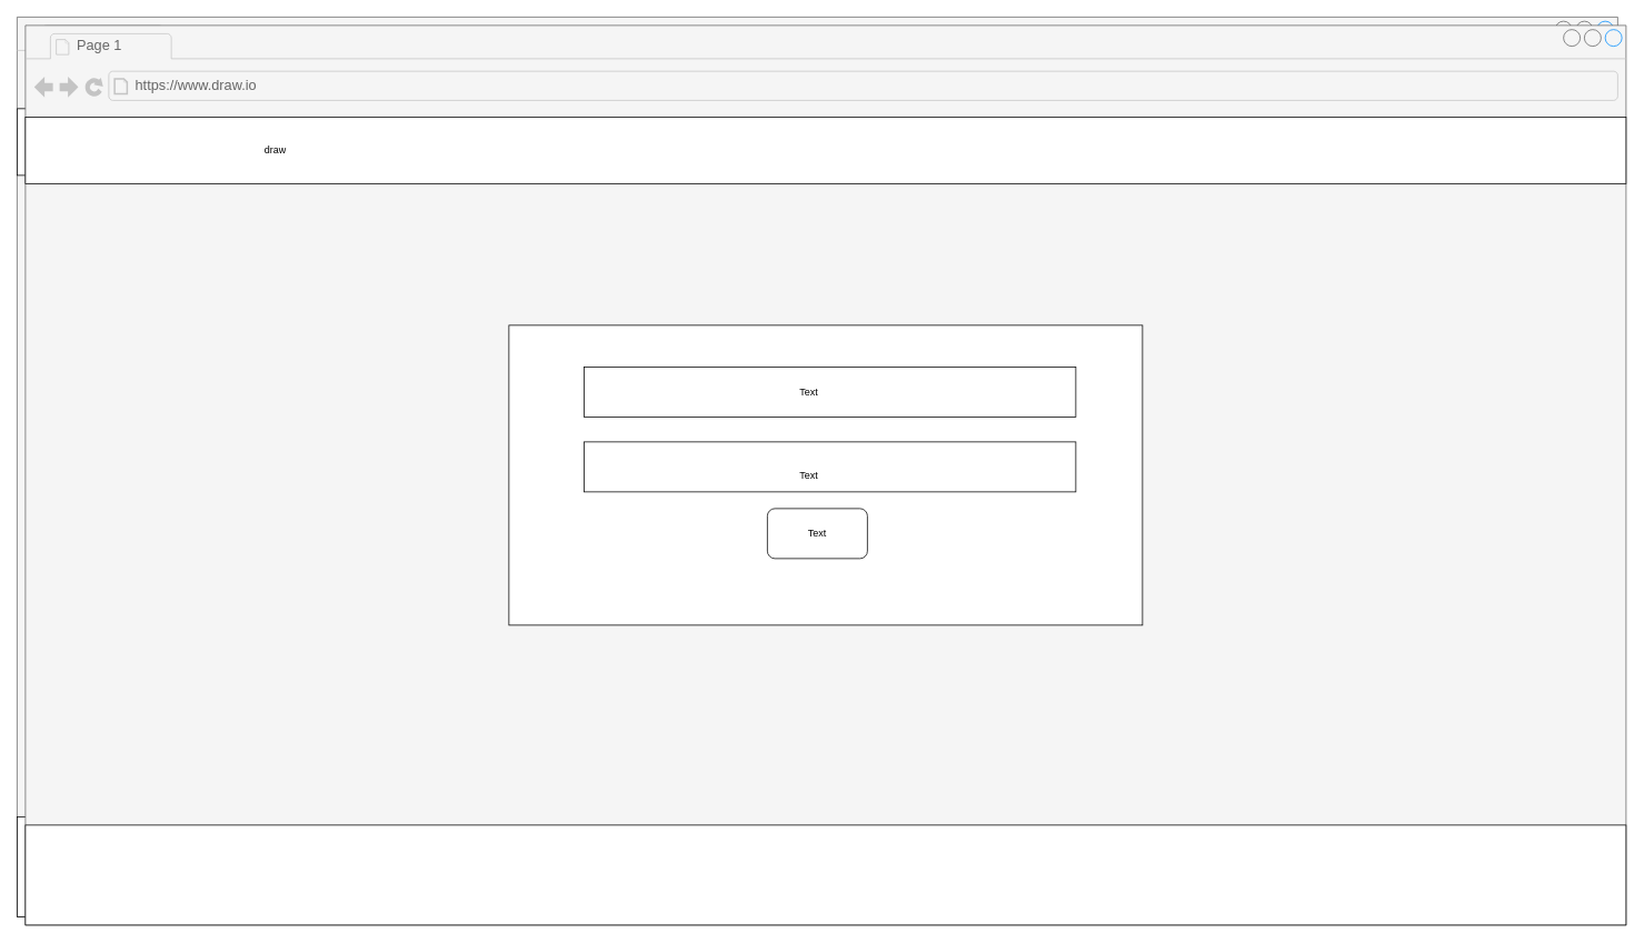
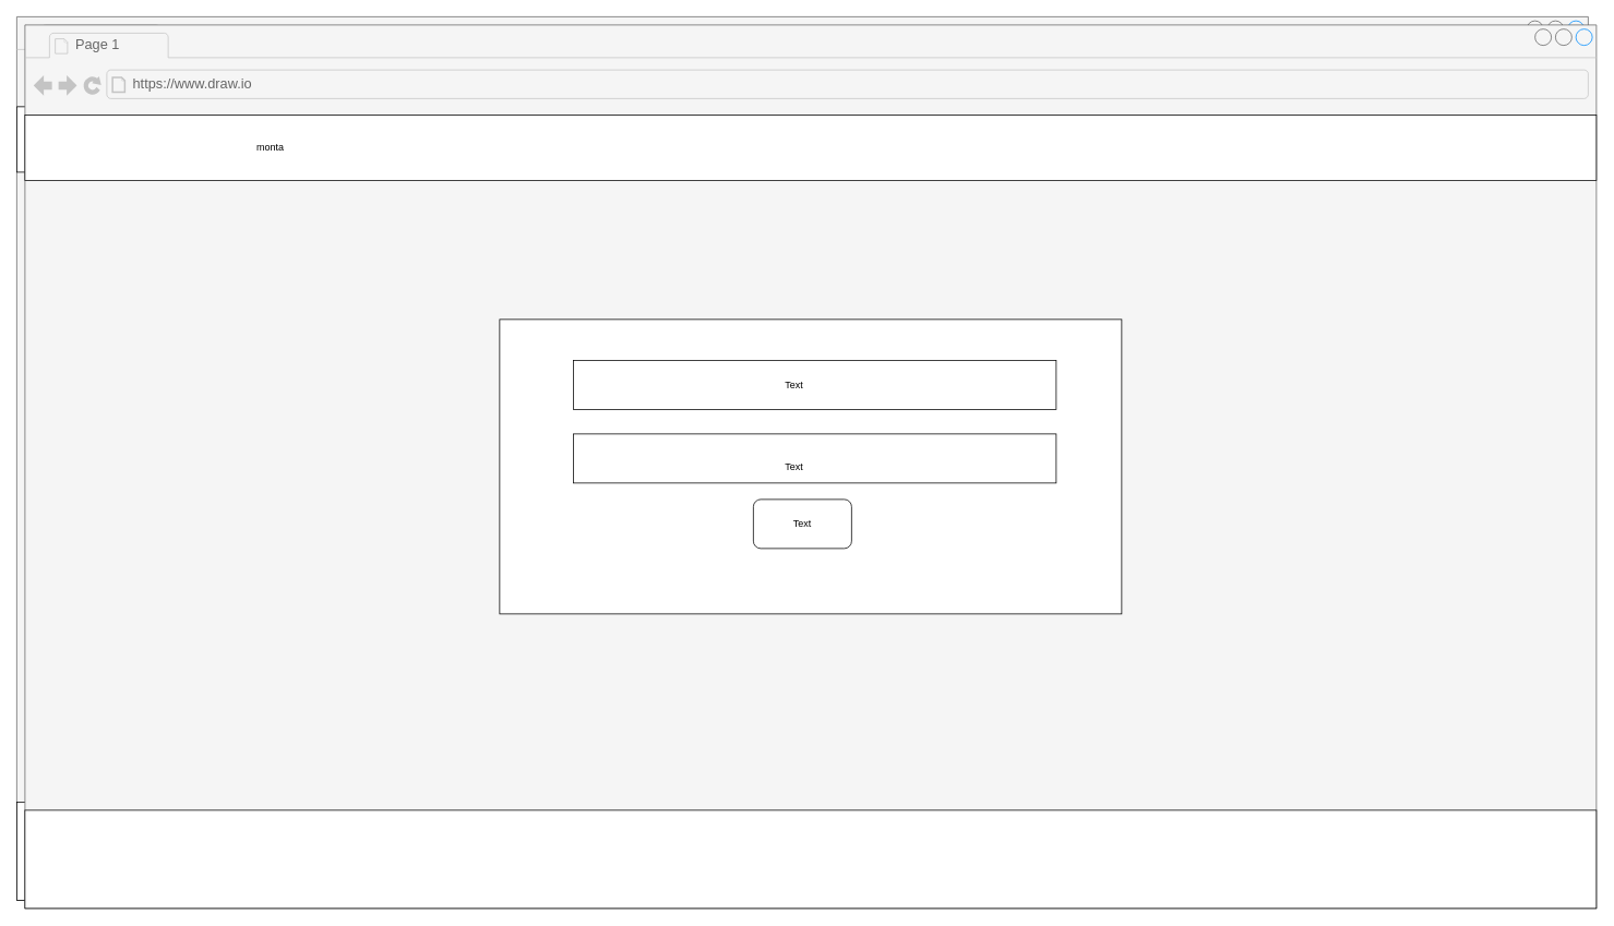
- <mxCell id="27" value="draw" style="text;html=1;strokeColor=none;fillColor=none;align=center;verticalAlign=middle;whiteSpace=wrap;rounded=0;" vertex="1" parent="15"><mxGeometry x="270" y="135" width="60" height="30" as="geometry" /></mxCell>
+ <mxCell id="27" value="monta" style="text;html=1;strokeColor=none;fillColor=none;align=center;verticalAlign=middle;whiteSpace=wrap;rounded=0;" vertex="1" parent="15"><mxGeometry x="270" y="135" width="60" height="30" as="geometry" /></mxCell>
